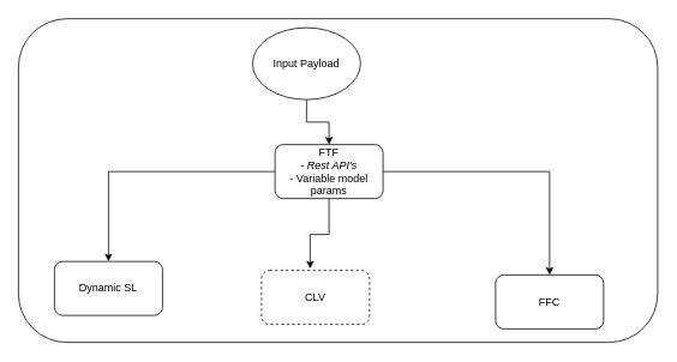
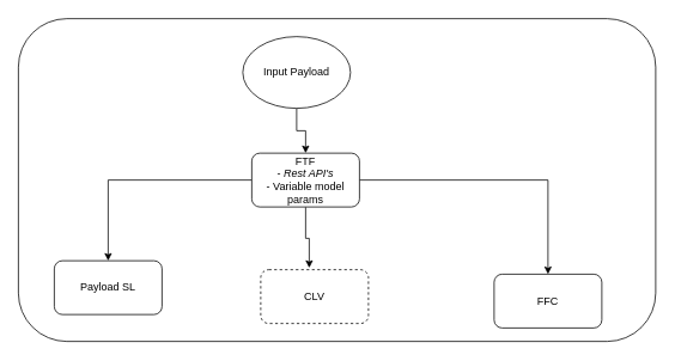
- <mxCell id="8" value="Input Payload" style="ellipse;whiteSpace=wrap;html=1;" vertex="1" parent="1"><mxGeometry x="280" y="30" width="120" height="80" as="geometry" /></mxCell>
+ <mxCell id="8" value="Input Payload" style="ellipse;whiteSpace=wrap;html=1;" vertex="1" parent="1"><mxGeometry x="270" y="40" width="120" height="80" as="geometry" /></mxCell>
- <mxCell id="6" value="FTF&lt;br&gt;- &lt;i&gt;Rest API's&lt;br&gt;&lt;/i&gt;- Variable model params" style="rounded=1;whiteSpace=wrap;html=1;" vertex="1" parent="1"><mxGeometry x="305" y="160" width="120" height="60" as="geometry" /></mxCell>
+ <mxCell id="6" value="FTF&lt;br&gt;- &lt;i&gt;Rest API's&lt;br&gt;&lt;/i&gt;- Variable model params" style="rounded=1;whiteSpace=wrap;html=1;" vertex="1" parent="1"><mxGeometry x="280" y="170" width="120" height="60" as="geometry" /></mxCell>
- <mxCell id="9" value="Dynamic SL" style="rounded=1;whiteSpace=wrap;html=1;" vertex="1" parent="1"><mxGeometry x="60" y="290" width="120" height="60" as="geometry" /></mxCell>
+ <mxCell id="9" value="Payload SL" style="rounded=1;whiteSpace=wrap;html=1;" vertex="1" parent="1"><mxGeometry x="60" y="290" width="120" height="60" as="geometry" /></mxCell>
